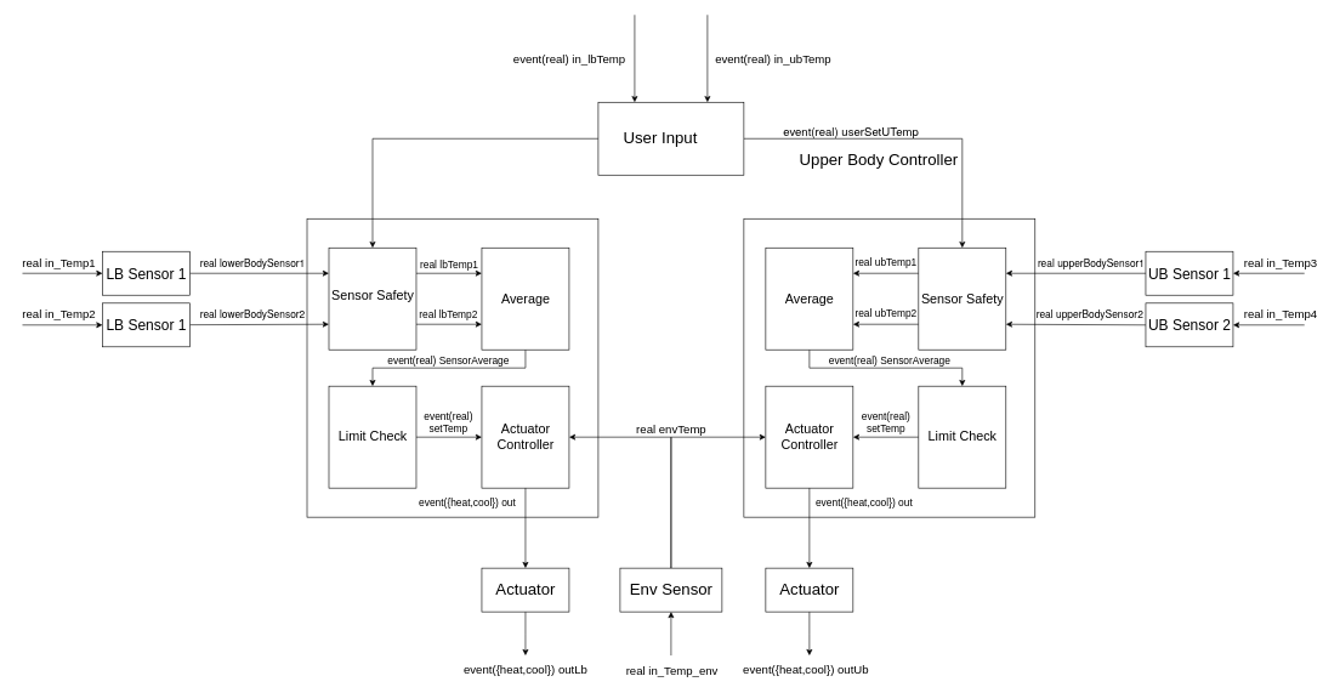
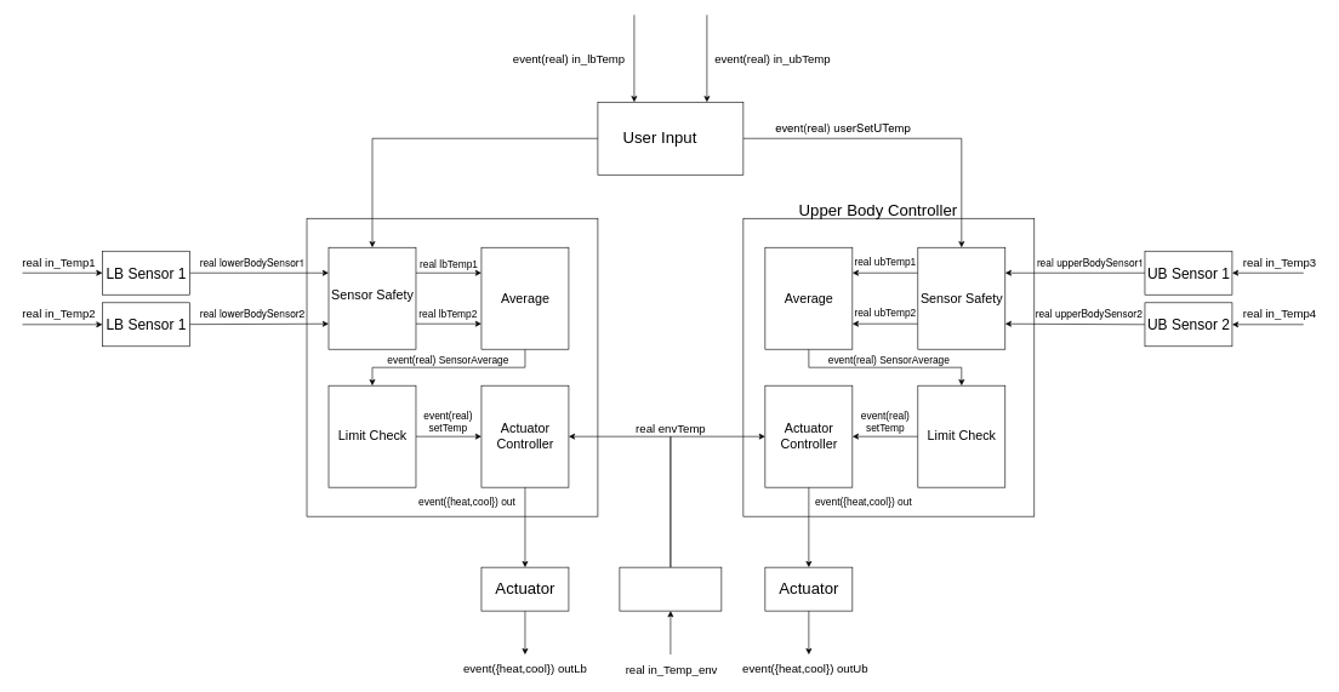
- <mxCell id="57" value="&lt;p class=&quot;p1&quot; style=&quot;margin: 0px ; font-stretch: normal ; line-height: normal ; font-family: &amp;#34;helvetica neue&amp;#34;&quot;&gt;&lt;span class=&quot;s1&quot;&gt;&lt;font style=&quot;font-size: 16px&quot;&gt;event(real) userSetUTemp&lt;/font&gt;&lt;/span&gt;&lt;/p&gt;" style="text;html=1;align=center;verticalAlign=middle;resizable=0;points=[];autosize=1;" vertex="1" parent="1"><mxGeometry x="1068" y="170" width="200" height="20" as="geometry" /></mxCell>
+ <mxCell id="57" value="&lt;p class=&quot;p1&quot; style=&quot;margin: 0px ; font-stretch: normal ; line-height: normal ; font-family: &amp;#34;helvetica neue&amp;#34;&quot;&gt;&lt;span class=&quot;s1&quot;&gt;&lt;font style=&quot;font-size: 16px&quot;&gt;event(real) userSetUTemp&lt;/font&gt;&lt;/span&gt;&lt;/p&gt;" style="text;html=1;align=center;verticalAlign=middle;resizable=0;points=[];autosize=1;" vertex="1" parent="1"><mxGeometry x="1058" y="165" width="200" height="20" as="geometry" /></mxCell>
- <mxCell id="41" value="&lt;font style=&quot;font-size: 22px&quot;&gt;Upper Body Controller&lt;/font&gt;" style="text;html=1;align=center;verticalAlign=middle;resizable=0;points=[];autosize=1;" vertex="1" parent="1"><mxGeometry x="1091" y="210" width="230" height="20" as="geometry" /></mxCell>
+ <mxCell id="41" value="&lt;font style=&quot;font-size: 22px&quot;&gt;Upper Body Controller&lt;/font&gt;" style="text;html=1;align=center;verticalAlign=middle;resizable=0;points=[];autosize=1;" vertex="1" parent="1"><mxGeometry x="1091" y="280" width="230" height="20" as="geometry" /></mxCell>
- <mxCell id="90" value="&lt;font style=&quot;font-size: 22px&quot;&gt;Env Sensor&lt;/font&gt;" style="text;html=1;align=center;verticalAlign=middle;resizable=0;points=[];autosize=1;" vertex="1" parent="88"><mxGeometry x="5" y="20" width="130" height="20" as="geometry" /></mxCell>
